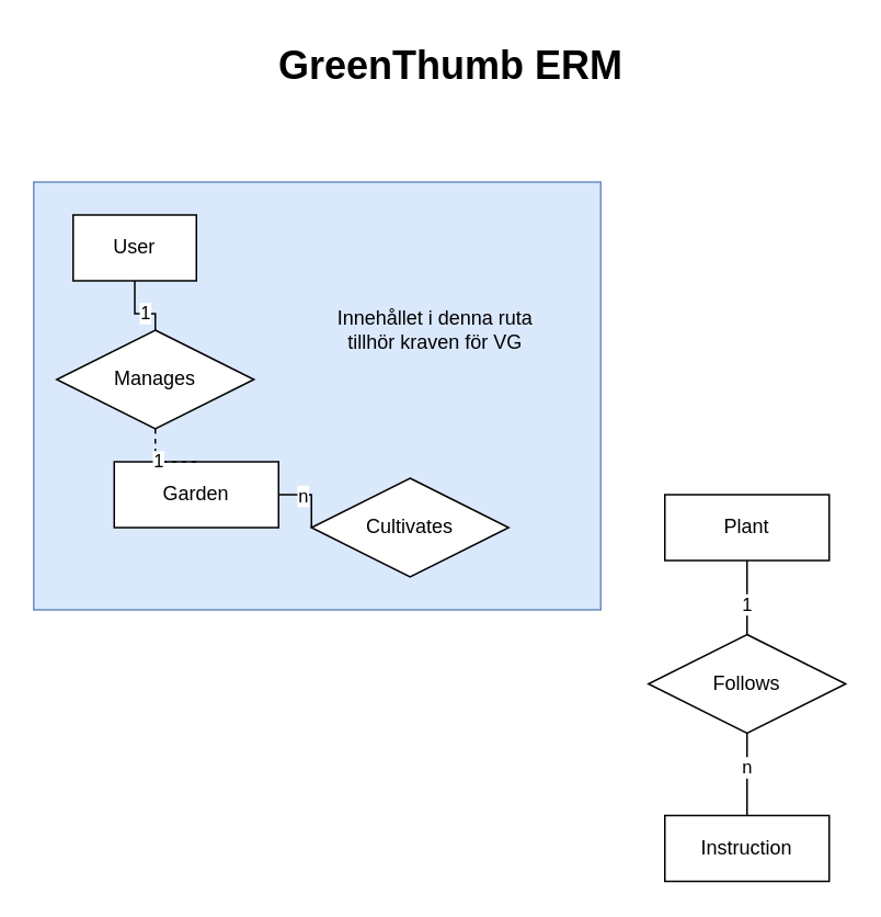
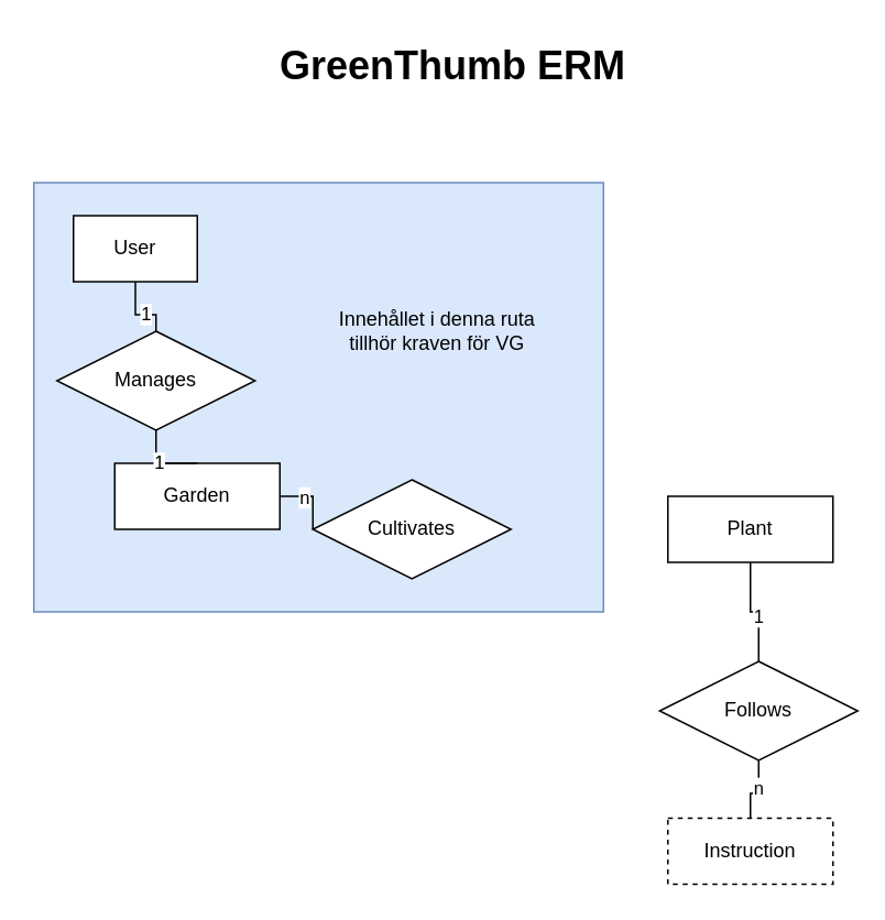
- <mxCell id="6" style="edgeStyle=orthogonalEdgeStyle;rounded=0;orthogonalLoop=1;jettySize=auto;html=1;entryX=0.5;entryY=0;entryDx=0;entryDy=0;endArrow=none;endFill=0;dashed=1;" parent="1" source="8" target="5" edge="1"><mxGeometry relative="1" as="geometry" /></mxCell>
+ <mxCell id="6" style="edgeStyle=orthogonalEdgeStyle;rounded=0;orthogonalLoop=1;jettySize=auto;html=1;entryX=0.5;entryY=0;entryDx=0;entryDy=0;endArrow=none;endFill=0;" parent="1" source="8" target="5" edge="1"><mxGeometry relative="1" as="geometry" /></mxCell>
- <mxCell id="18" value="Follows" style="shape=rhombus;perimeter=rhombusPerimeter;whiteSpace=wrap;html=1;align=center;" parent="1" vertex="1"><mxGeometry x="394" y="385" width="120" height="60" as="geometry" /></mxCell>
+ <mxCell id="18" value="Follows" style="shape=rhombus;perimeter=rhombusPerimeter;whiteSpace=wrap;html=1;align=center;" parent="1" vertex="1"><mxGeometry x="399" y="400" width="120" height="60" as="geometry" /></mxCell>
- <mxCell id="15" value="Instruction" style="whiteSpace=wrap;html=1;align=center;" parent="1" vertex="1"><mxGeometry x="404" y="495" width="100" height="40" as="geometry" /></mxCell>
+ <mxCell id="15" value="Instruction" style="whiteSpace=wrap;html=1;align=center;dashed=1;" parent="1" vertex="1"><mxGeometry x="404" y="495" width="100" height="40" as="geometry" /></mxCell>
